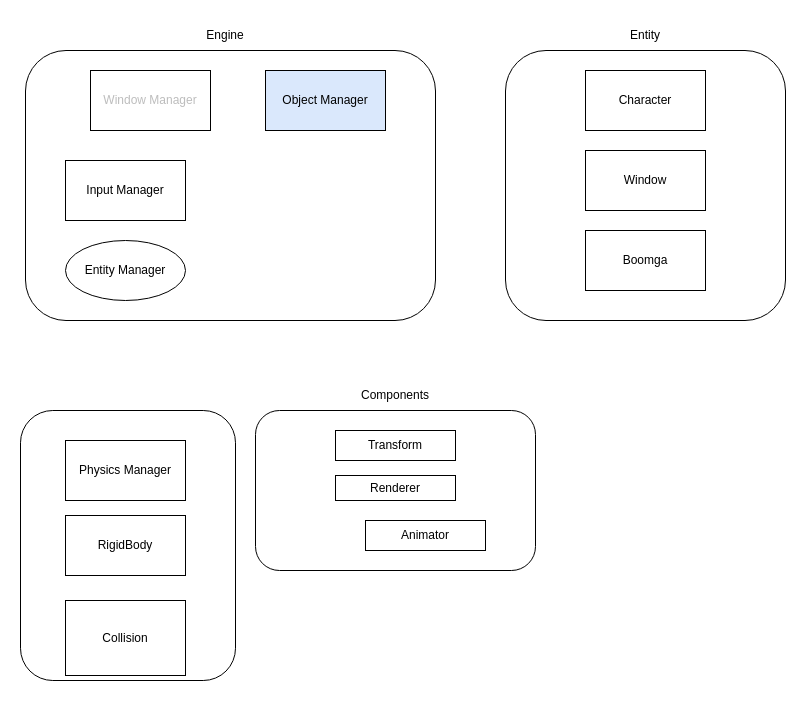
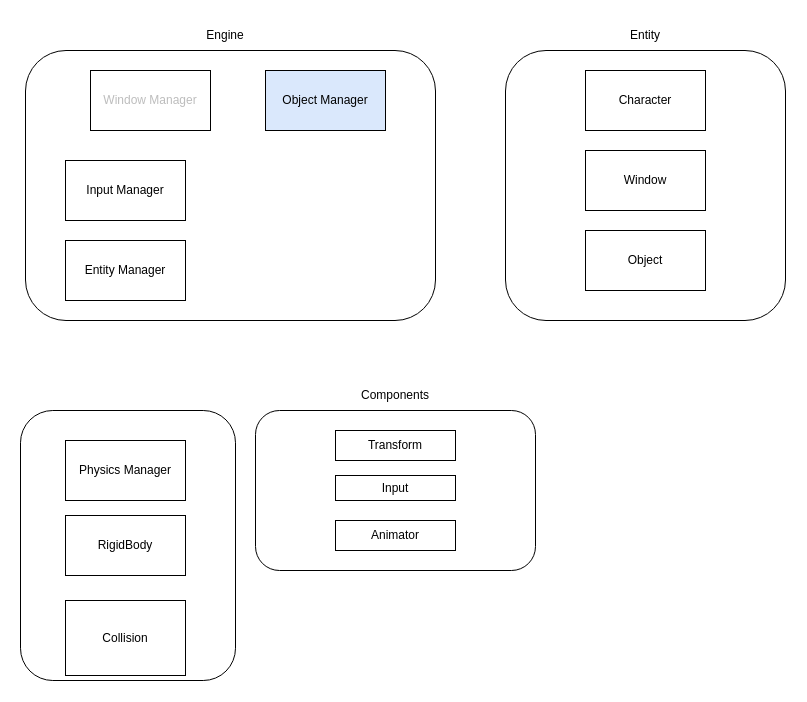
- <mxCell id="21" value="Boomga" style="rounded=0;whiteSpace=wrap;html=1;" vertex="1" parent="1"><mxGeometry x="585" y="230" width="120" height="60" as="geometry" /></mxCell>
+ <mxCell id="21" value="Object" style="rounded=0;whiteSpace=wrap;html=1;" vertex="1" parent="1"><mxGeometry x="585" y="230" width="120" height="60" as="geometry" /></mxCell>
- <mxCell id="6" value="Entity Manager" style="ellipse;whiteSpace=wrap;html=1;" vertex="1" parent="1"><mxGeometry x="65" y="240" width="120" height="60" as="geometry" /></mxCell>
+ <mxCell id="6" value="Entity Manager" style="rounded=0;whiteSpace=wrap;html=1;" vertex="1" parent="1"><mxGeometry x="65" y="240" width="120" height="60" as="geometry" /></mxCell>
- <mxCell id="15" value="Renderer" style="rounded=0;whiteSpace=wrap;html=1;" vertex="1" parent="1"><mxGeometry x="335" y="475" width="120" height="25" as="geometry" /></mxCell>
+ <mxCell id="15" value="Input" style="rounded=0;whiteSpace=wrap;html=1;" vertex="1" parent="1"><mxGeometry x="335" y="475" width="120" height="25" as="geometry" /></mxCell>
- <mxCell id="16" value="Animator" style="rounded=0;whiteSpace=wrap;html=1;" vertex="1" parent="1"><mxGeometry x="365" y="520" width="120" height="30" as="geometry" /></mxCell>
+ <mxCell id="16" value="Animator" style="rounded=0;whiteSpace=wrap;html=1;" vertex="1" parent="1"><mxGeometry x="335" y="520" width="120" height="30" as="geometry" /></mxCell>
